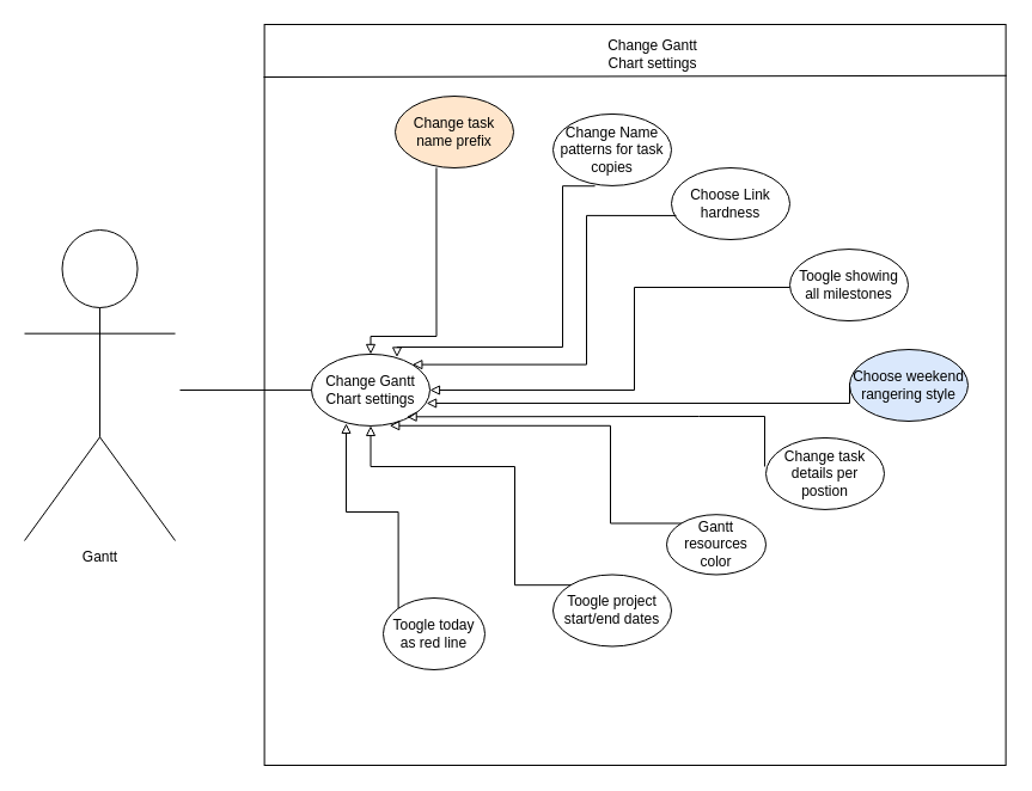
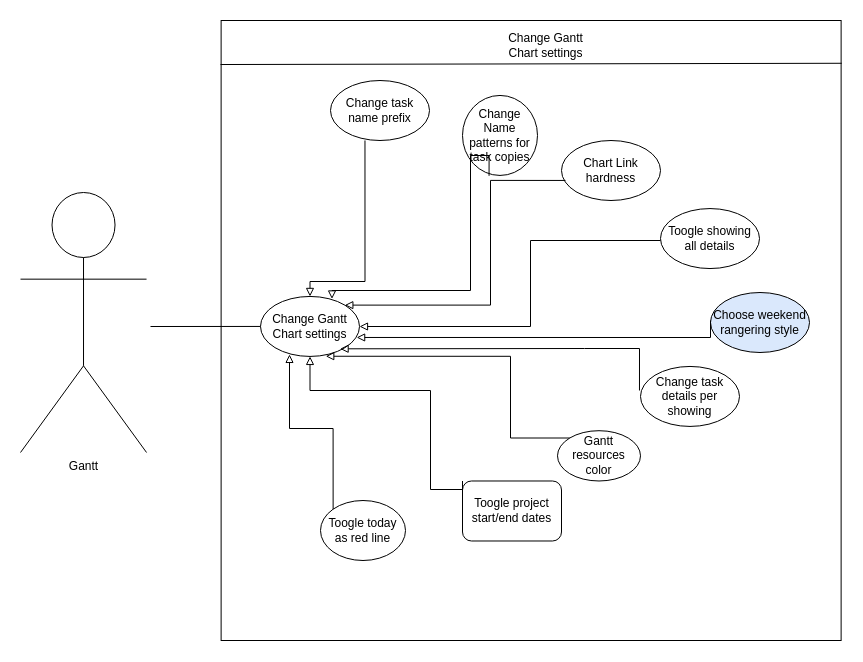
- <mxCell id="7" value="&lt;font style=&quot;font-size: 12px;&quot;&gt;Change task name prefix&lt;/font&gt;" style="ellipse;whiteSpace=wrap;html=1;fillColor=#ffe6cc;" vertex="1" parent="1"><mxGeometry x="330" y="80" width="99" height="60" as="geometry" /></mxCell>
+ <mxCell id="7" value="&lt;font style=&quot;font-size: 12px;&quot;&gt;Change task name prefix&lt;/font&gt;" style="ellipse;whiteSpace=wrap;html=1;" vertex="1" parent="1"><mxGeometry x="330" y="80" width="99" height="60" as="geometry" /></mxCell>
- <mxCell id="8" value="Change Name patterns for task copies" style="ellipse;whiteSpace=wrap;html=1;" vertex="1" parent="1"><mxGeometry x="462" y="94.94" width="99" height="60" as="geometry" /></mxCell>
+ <mxCell id="8" value="Change Name patterns for task copies" style="ellipse;whiteSpace=wrap;html=1;" vertex="1" parent="1"><mxGeometry x="462" y="94.94" width="75" height="80" as="geometry" /></mxCell>
- <mxCell id="9" value="Choose Link hardness" style="ellipse;whiteSpace=wrap;html=1;" vertex="1" parent="1"><mxGeometry x="561" y="140" width="99" height="60" as="geometry" /></mxCell>
+ <mxCell id="9" value="Chart Link hardness" style="ellipse;whiteSpace=wrap;html=1;" vertex="1" parent="1"><mxGeometry x="561" y="140" width="99" height="60" as="geometry" /></mxCell>
- <mxCell id="13" value="Toogle showing all milestones" style="ellipse;whiteSpace=wrap;html=1;" vertex="1" parent="1"><mxGeometry x="660" y="208.06" width="99" height="60" as="geometry" /></mxCell>
+ <mxCell id="13" value="Toogle showing all details" style="ellipse;whiteSpace=wrap;html=1;" vertex="1" parent="1"><mxGeometry x="660" y="208.06" width="99" height="60" as="geometry" /></mxCell>
- <mxCell id="14" value="Change task details per postion" style="ellipse;whiteSpace=wrap;html=1;" vertex="1" parent="1"><mxGeometry x="640" y="365.94" width="99" height="60" as="geometry" /></mxCell>
+ <mxCell id="14" value="Change task details per showing" style="ellipse;whiteSpace=wrap;html=1;" vertex="1" parent="1"><mxGeometry x="640" y="365.94" width="99" height="60" as="geometry" /></mxCell>
- <mxCell id="12" value="Toogle project start/end dates" style="ellipse;whiteSpace=wrap;html=1;" vertex="1" parent="1"><mxGeometry x="462" y="480.49" width="99" height="60" as="geometry" /></mxCell>
+ <mxCell id="12" value="Toogle project start/end dates" style="whiteSpace=wrap;html=1;rounded=1;" vertex="1" parent="1"><mxGeometry x="462" y="480.49" width="99" height="60" as="geometry" /></mxCell>
